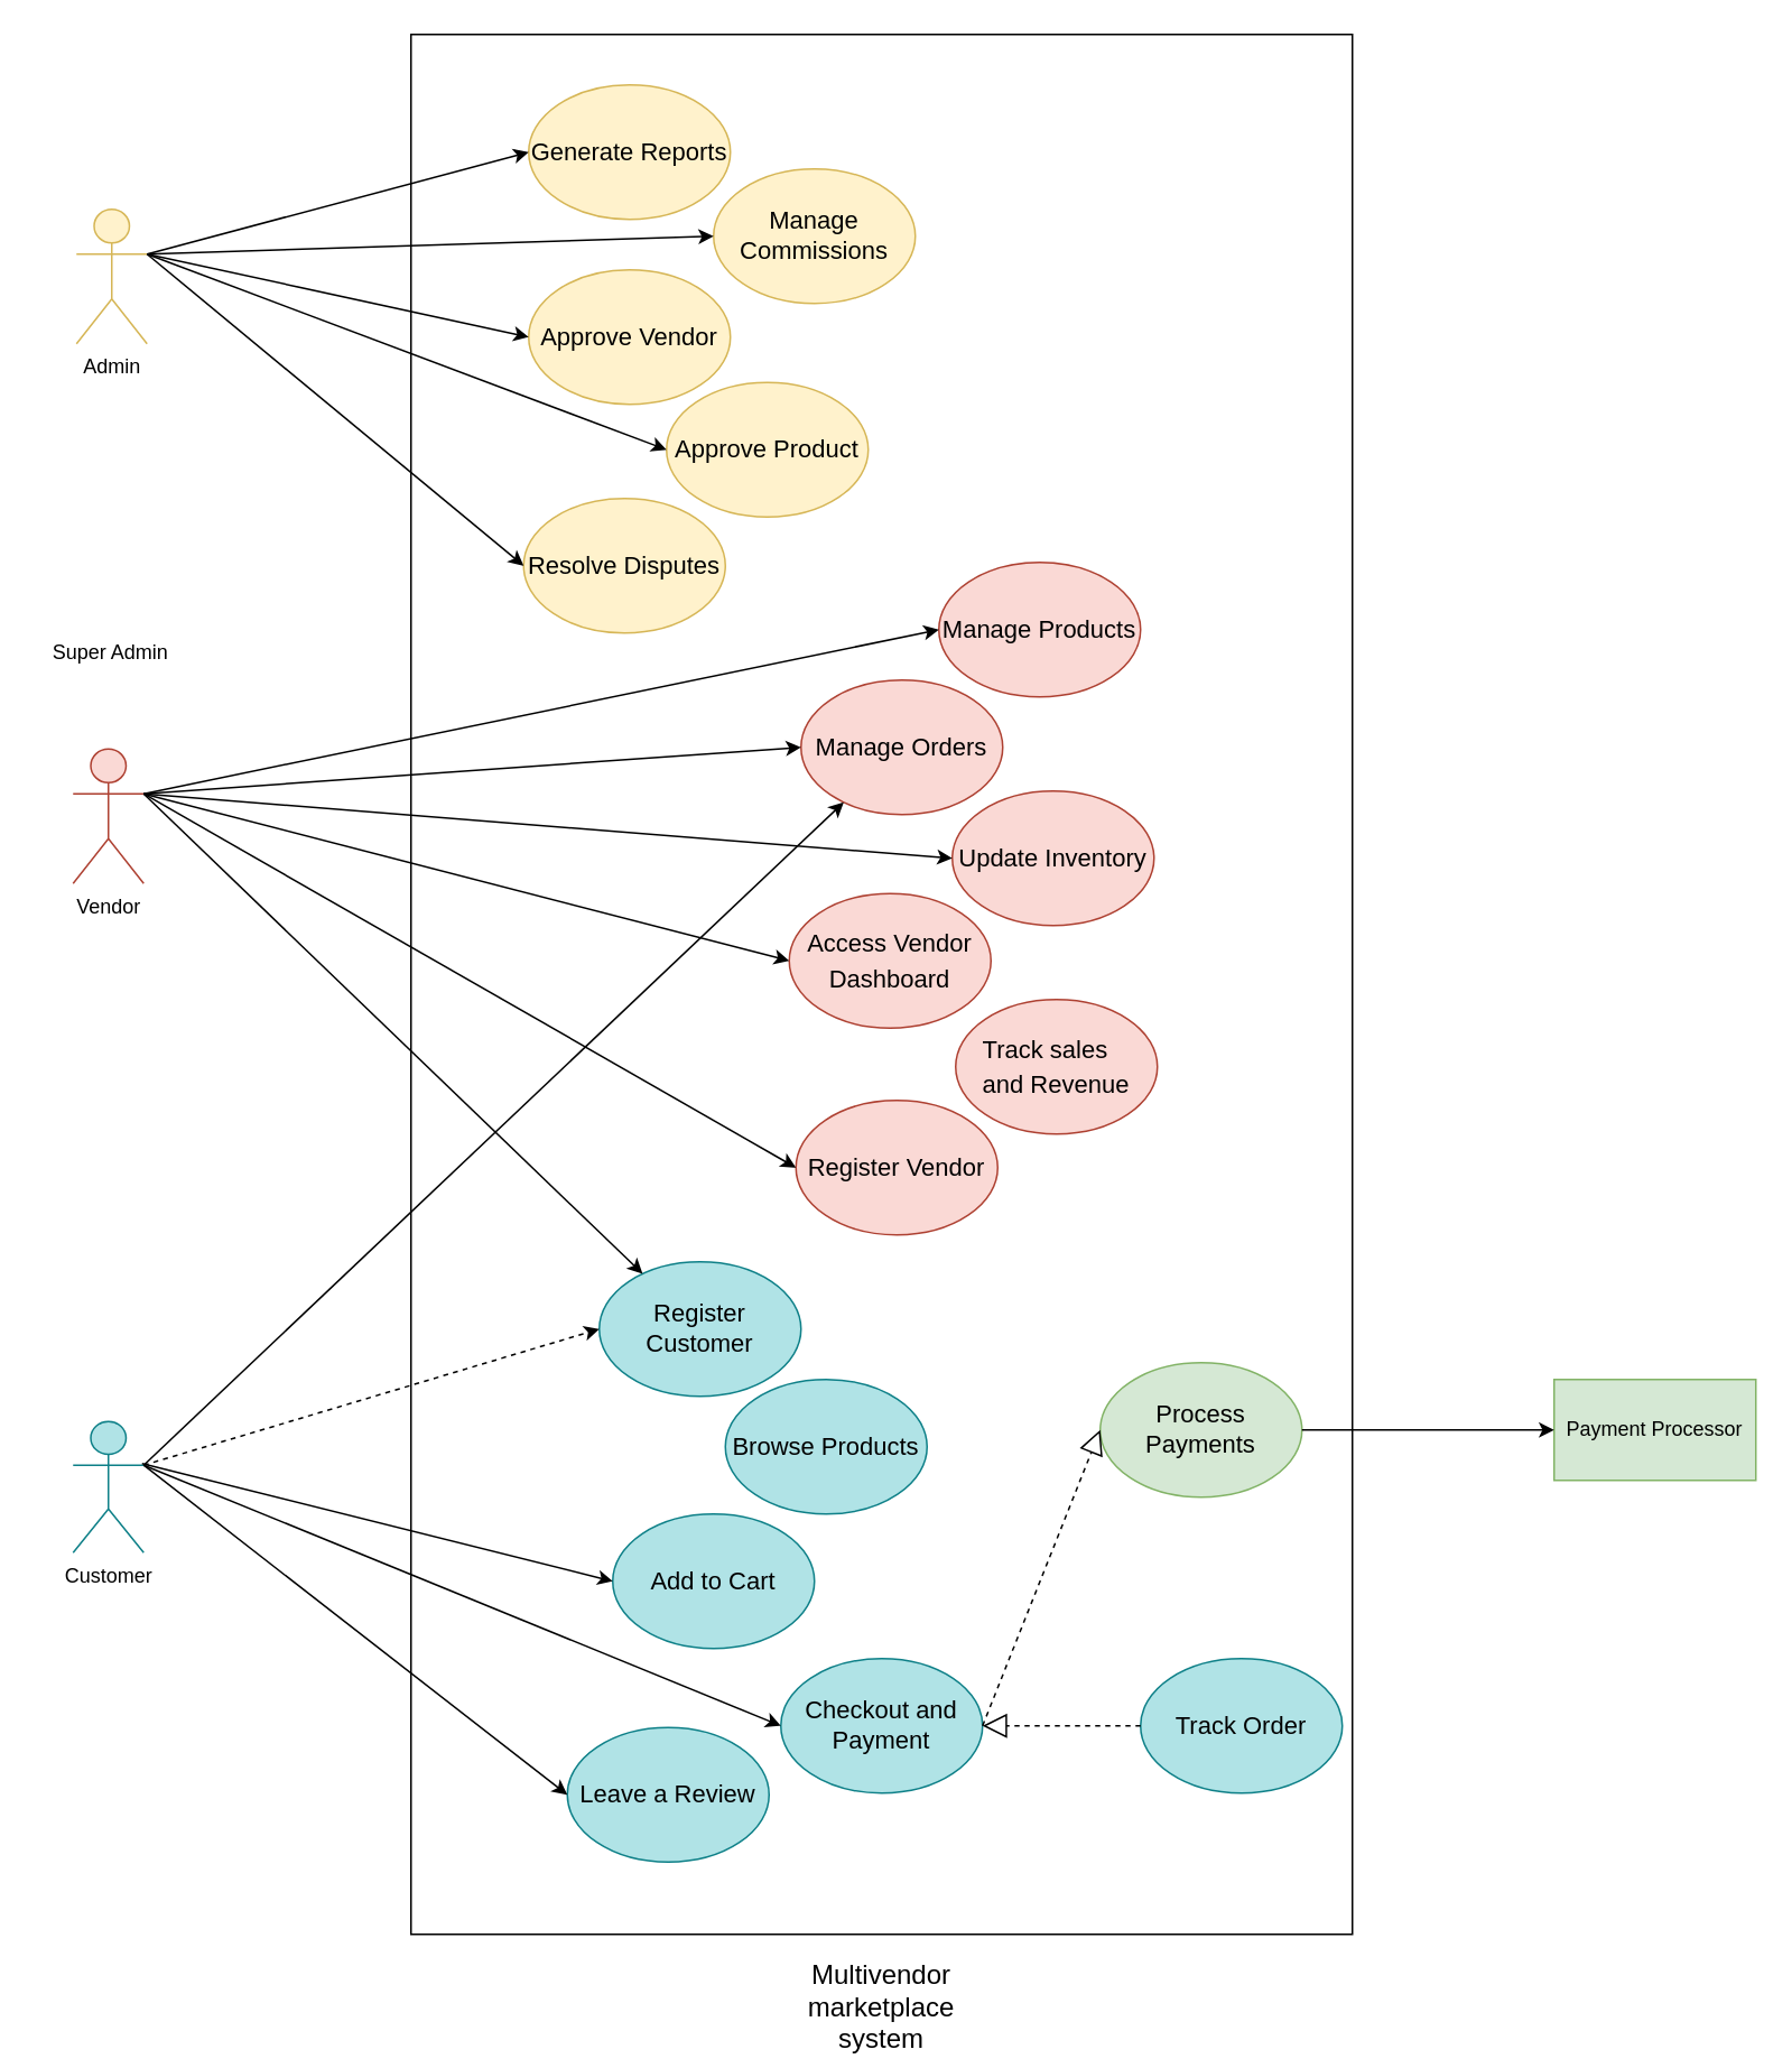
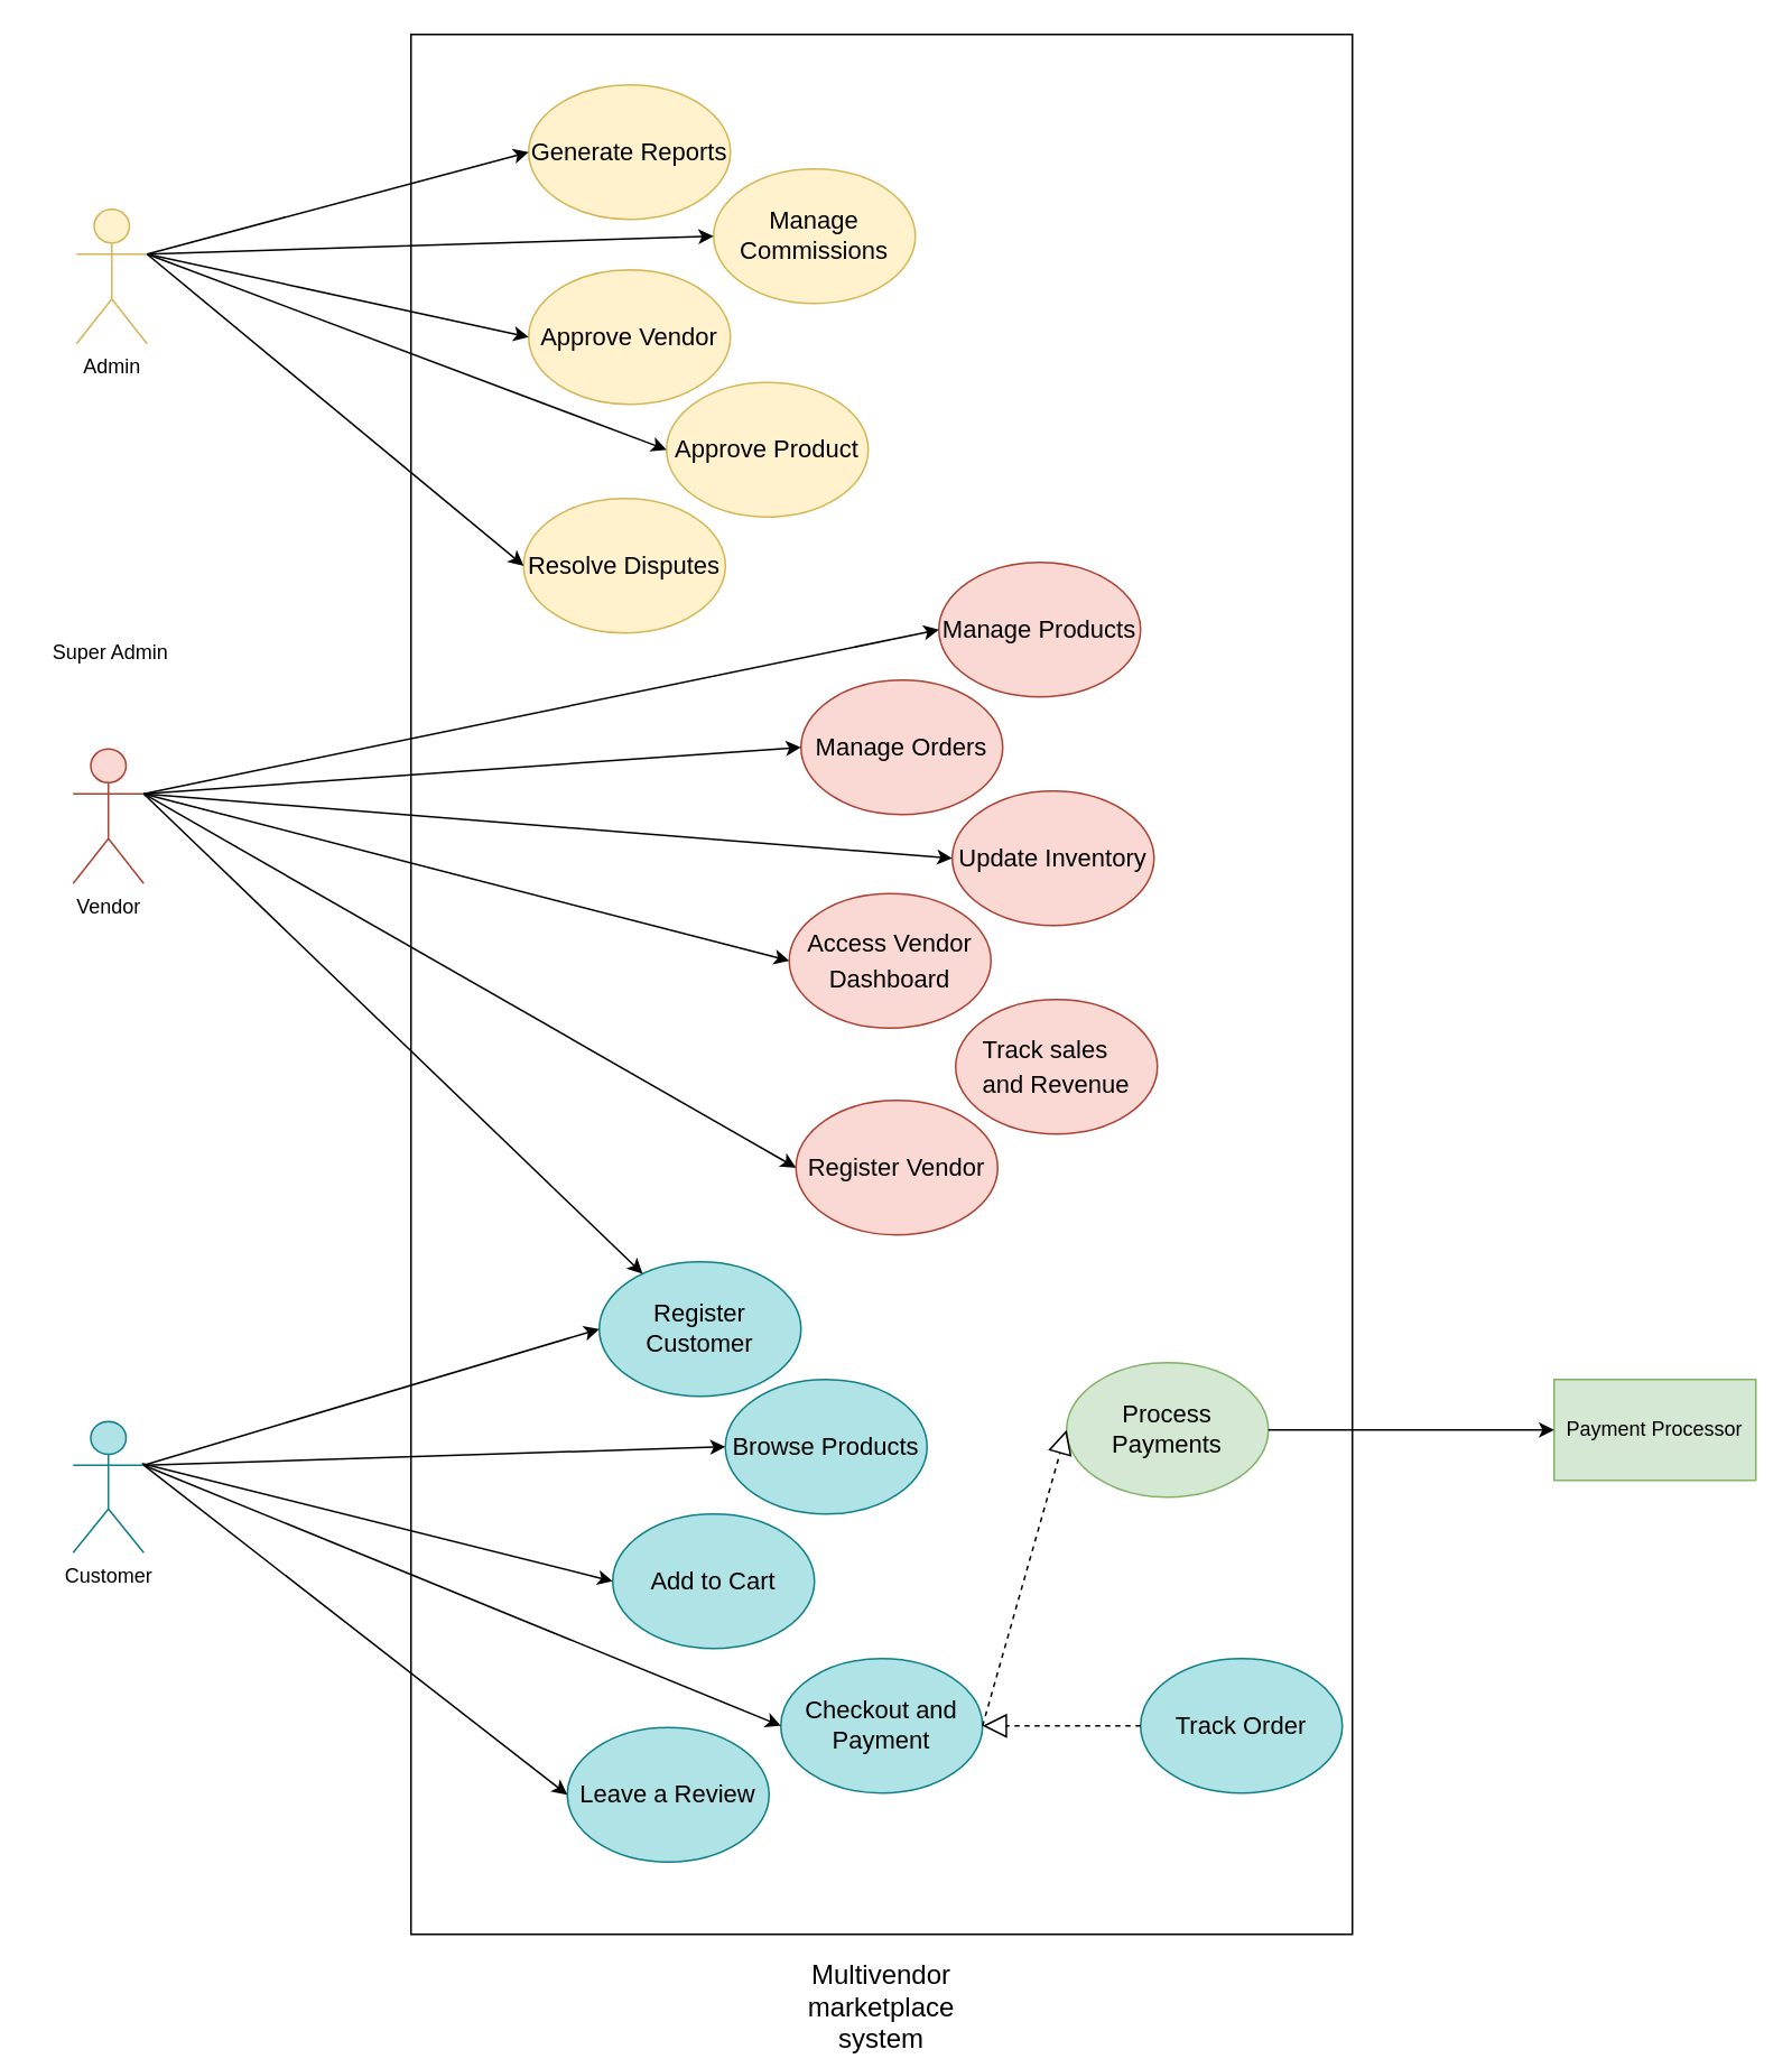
- <mxCell id="36" value="" style="endArrow=classic;html=1;rounded=0;exitX=1;exitY=0.333;exitDx=0;exitDy=0;exitPerimeter=0;" edge="1" parent="1" source="4" target="13"><mxGeometry width="50" height="50" relative="1" as="geometry"><mxPoint x="544" y="1110" as="sourcePoint" /><mxPoint x="594" y="1060" as="targetPoint" /></mxGeometry></mxCell>
+ <mxCell id="36" value="" style="endArrow=classic;html=1;rounded=0;exitX=1;exitY=0.333;exitDx=0;exitDy=0;exitPerimeter=0;entryX=0;entryY=0.5;entryDx=0;entryDy=0;" edge="1" parent="1" source="4" target="18"><mxGeometry width="50" height="50" relative="1" as="geometry"><mxPoint x="544" y="1110" as="sourcePoint" /><mxPoint x="594" y="1060" as="targetPoint" /></mxGeometry></mxCell>
- <mxCell id="35" value="" style="endArrow=classic;html=1;rounded=0;exitX=1;exitY=0.333;exitDx=0;exitDy=0;exitPerimeter=0;entryX=0;entryY=0.5;entryDx=0;entryDy=0;dashed=1;" edge="1" parent="1" source="4" target="17"><mxGeometry width="50" height="50" relative="1" as="geometry"><mxPoint x="544" y="1110" as="sourcePoint" /><mxPoint x="594" y="1060" as="targetPoint" /></mxGeometry></mxCell>
+ <mxCell id="35" value="" style="endArrow=classic;html=1;rounded=0;exitX=1;exitY=0.333;exitDx=0;exitDy=0;exitPerimeter=0;entryX=0;entryY=0.5;entryDx=0;entryDy=0;" edge="1" parent="1" source="4" target="17"><mxGeometry width="50" height="50" relative="1" as="geometry"><mxPoint x="544" y="1110" as="sourcePoint" /><mxPoint x="594" y="1060" as="targetPoint" /></mxGeometry></mxCell>
- <mxCell id="22" value="&lt;span style=&quot;font-family: Arial, sans-serif; font-size: 14.667px; text-align: left; white-space: pre-wrap;&quot;&gt;Process Payments&lt;/span&gt;" style="ellipse;whiteSpace=wrap;html=1;fillColor=#d5e8d4;strokeColor=#82b366;" vertex="1" parent="1"><mxGeometry x="654" y="810" width="120" height="80" as="geometry" /></mxCell>
+ <mxCell id="22" value="&lt;span style=&quot;font-family: Arial, sans-serif; font-size: 14.667px; text-align: left; white-space: pre-wrap;&quot;&gt;Process Payments&lt;/span&gt;" style="ellipse;whiteSpace=wrap;html=1;fillColor=#d5e8d4;strokeColor=#82b366;" vertex="1" parent="1"><mxGeometry x="634" y="810" width="120" height="80" as="geometry" /></mxCell>
